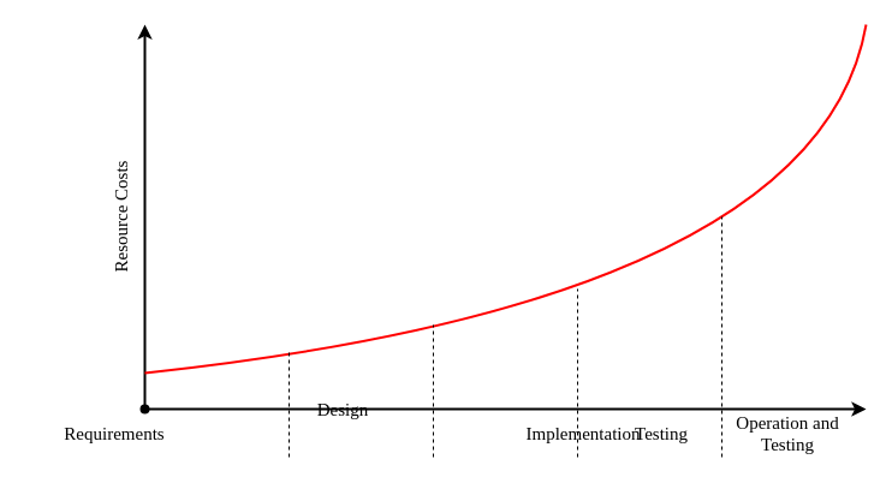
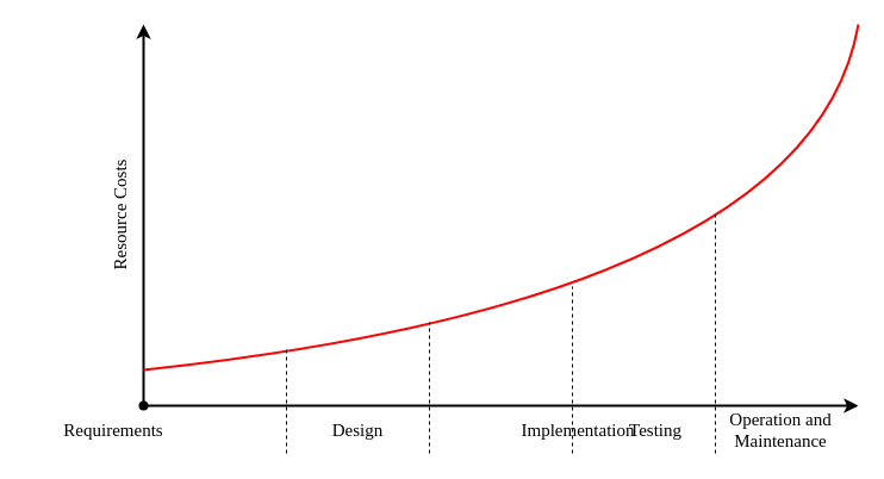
- <mxCell id="7" value="Design" style="text;html=1;strokeColor=none;fillColor=none;align=center;verticalAlign=middle;whiteSpace=wrap;rounded=0;fontFamily=Times New Roman;fontSize=15;" parent="1" vertex="1"><mxGeometry x="265" y="330" width="40" height="20" as="geometry" /></mxCell>
+ <mxCell id="7" value="Design" style="text;html=1;strokeColor=none;fillColor=none;align=center;verticalAlign=middle;whiteSpace=wrap;rounded=0;fontFamily=Times New Roman;fontSize=15;" parent="1" vertex="1"><mxGeometry x="280" y="350" width="40" height="20" as="geometry" /></mxCell>
- <mxCell id="10" value="Operation and Testing" style="text;html=1;strokeColor=none;fillColor=none;align=center;verticalAlign=middle;whiteSpace=wrap;rounded=0;fontFamily=Times New Roman;fontSize=15;" parent="1" vertex="1"><mxGeometry x="610" y="350" width="90" height="20" as="geometry" /></mxCell>
+ <mxCell id="10" value="Operation and Maintenance" style="text;html=1;strokeColor=none;fillColor=none;align=center;verticalAlign=middle;whiteSpace=wrap;rounded=0;fontFamily=Times New Roman;fontSize=15;" parent="1" vertex="1"><mxGeometry x="610" y="350" width="90" height="20" as="geometry" /></mxCell>
